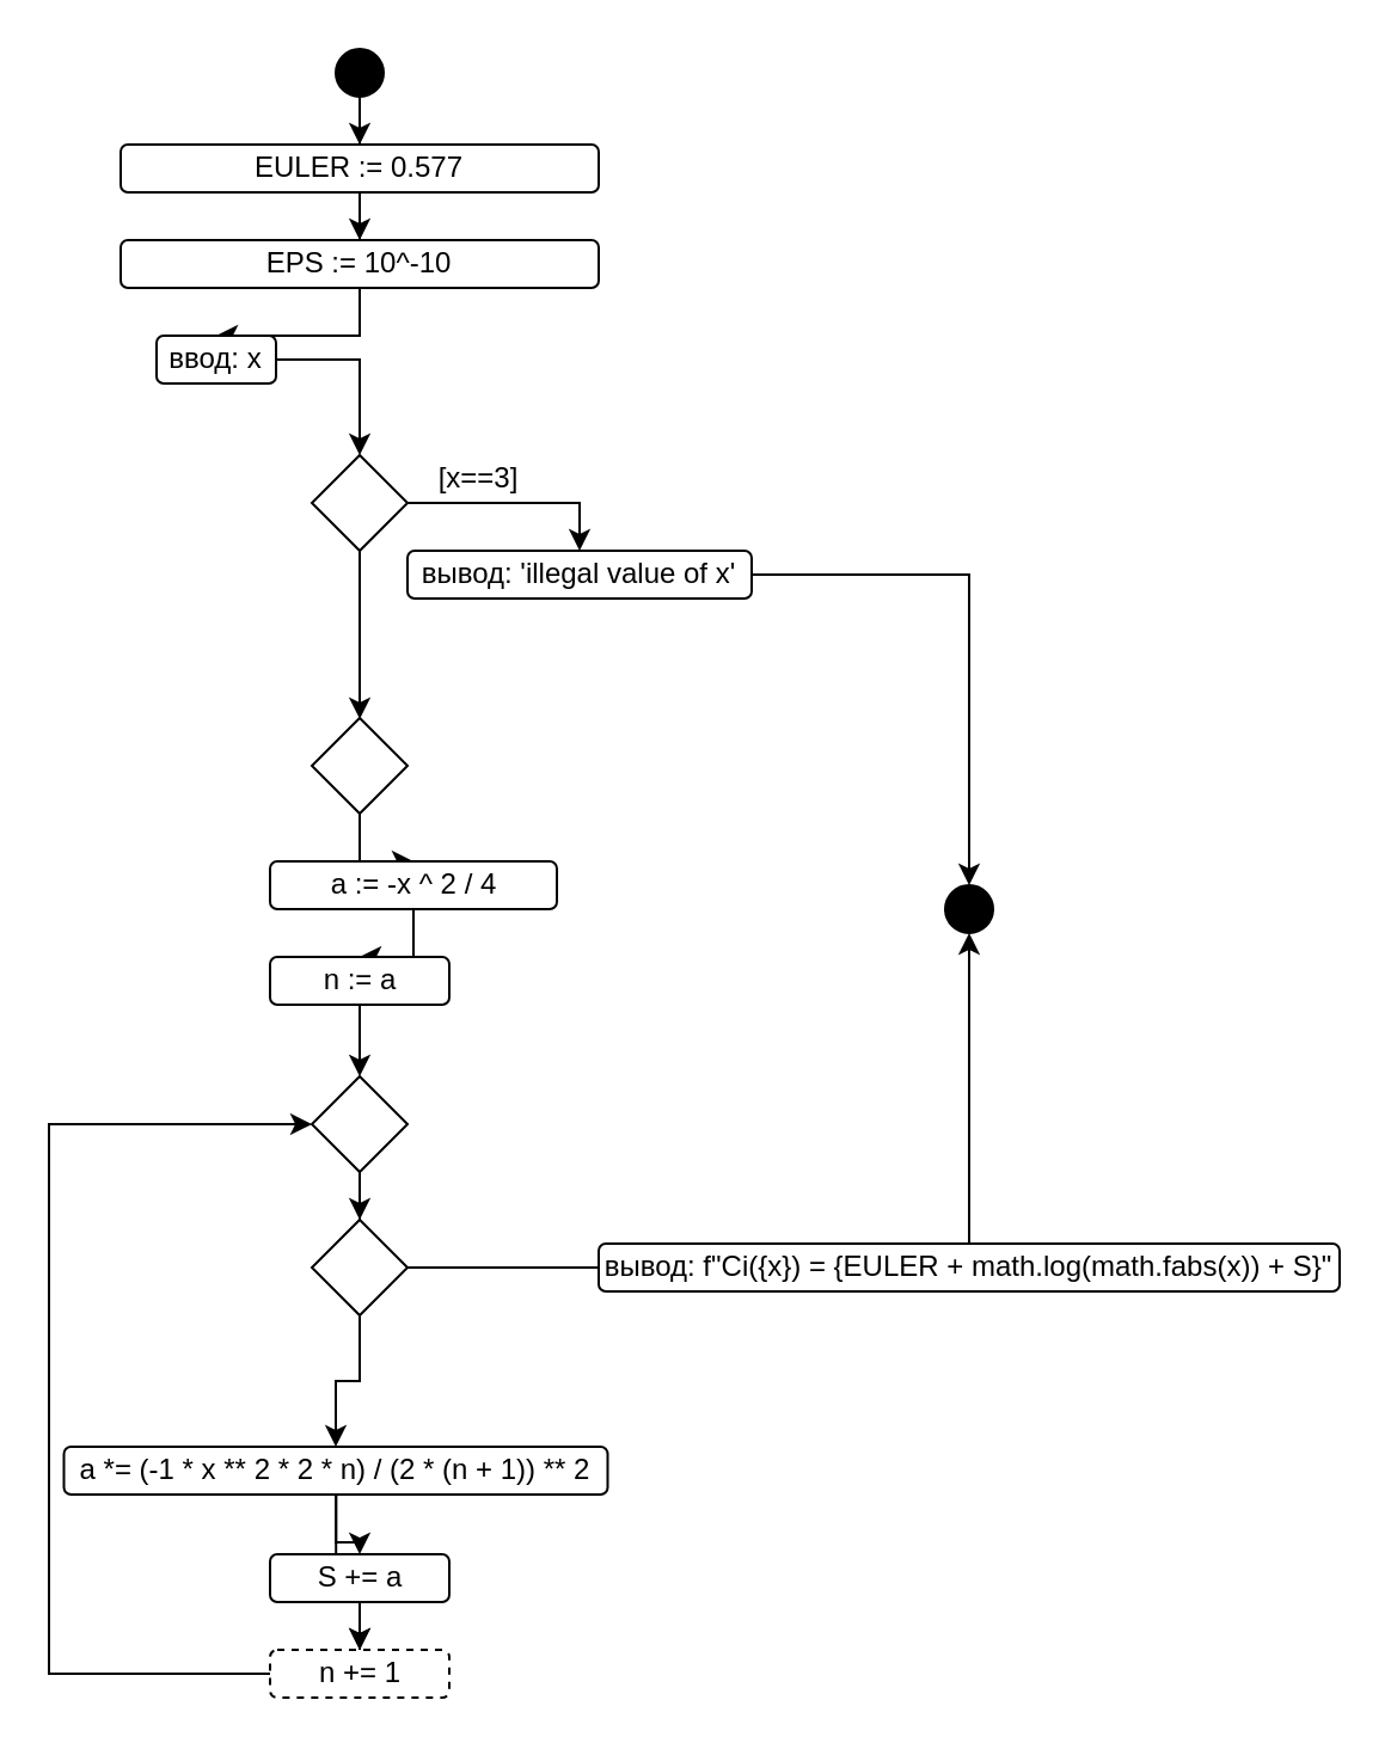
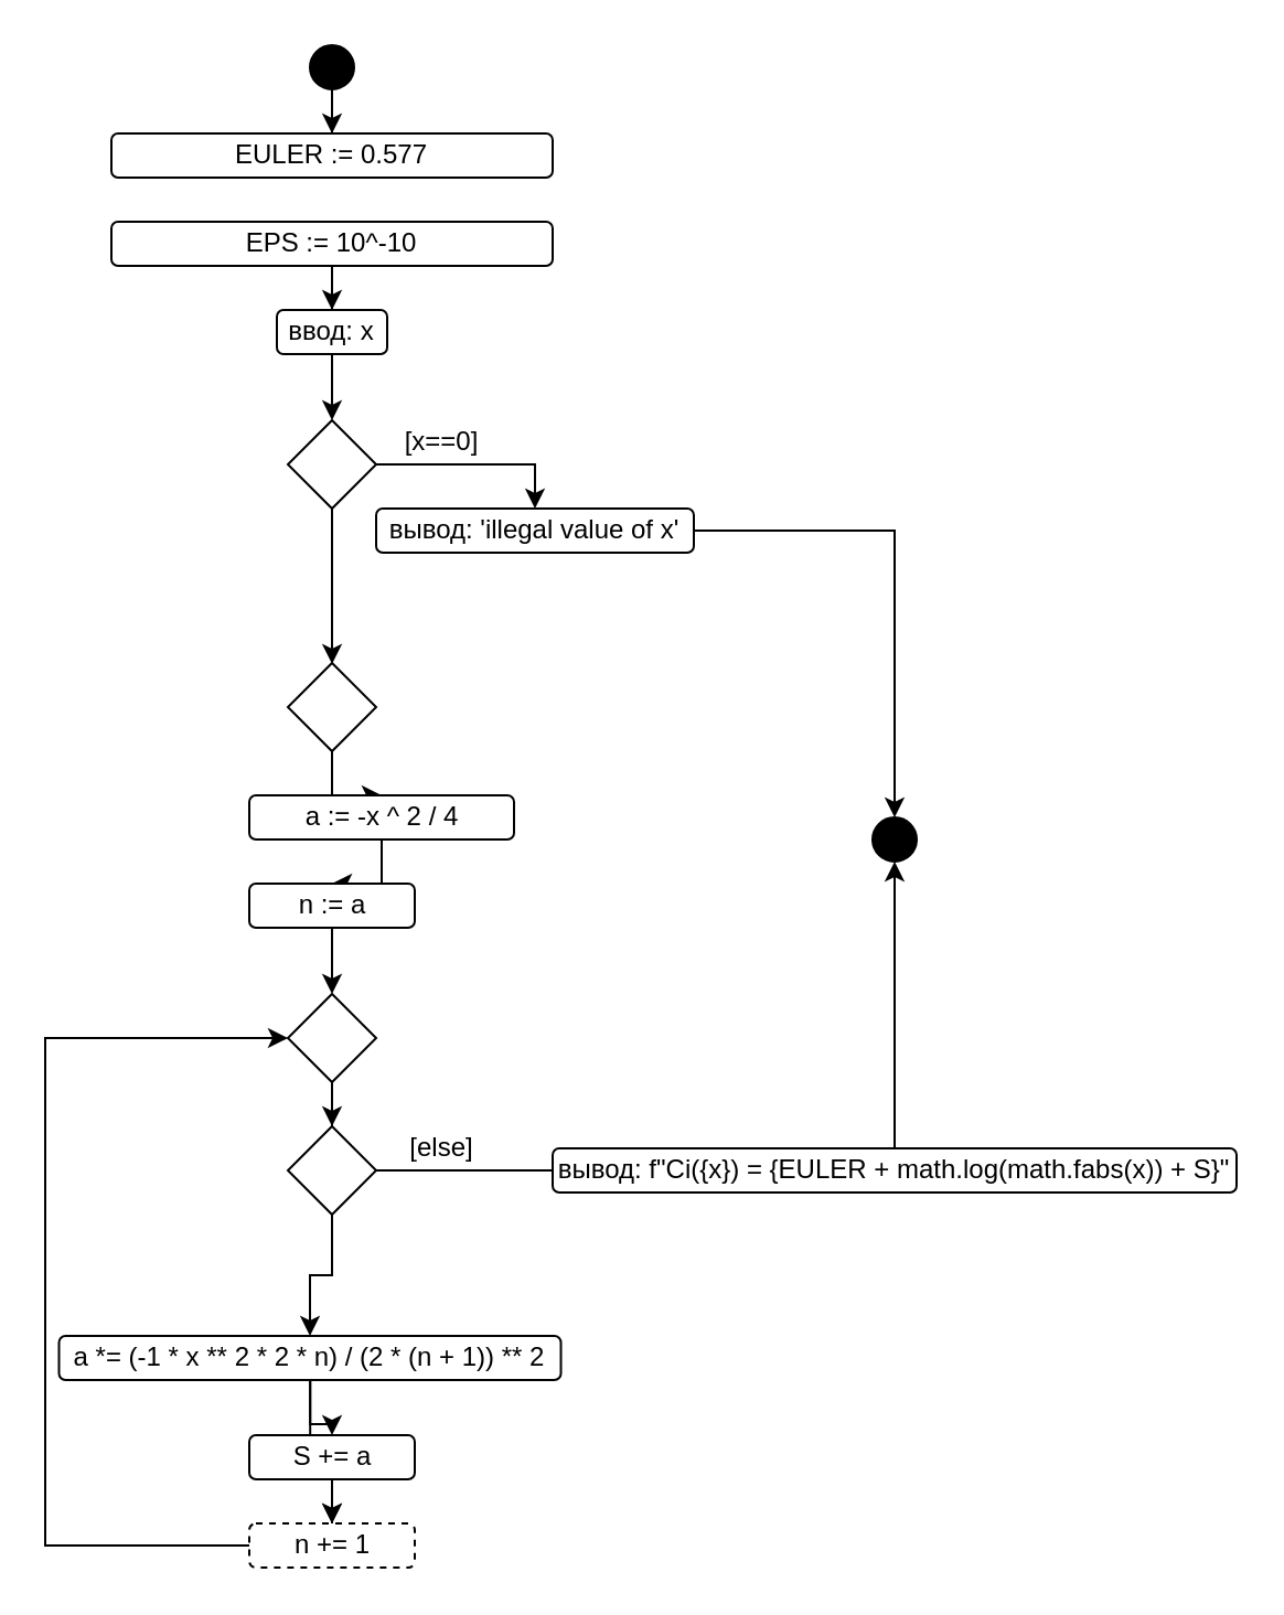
- <mxCell id="4" style="edgeStyle=orthogonalEdgeStyle;rounded=0;orthogonalLoop=1;jettySize=auto;html=1;entryX=0.5;entryY=0;entryDx=0;entryDy=0;fontFamily=Helvetica;fontColor=#000000;" edge="1" parent="1" source="5" target="7"><mxGeometry relative="1" as="geometry" /></mxCell>
- <mxCell id="9" value="&lt;pre&gt;&lt;font face=&quot;Helvetica&quot;&gt;ввод: x&lt;/font&gt;&lt;/pre&gt;" style="rounded=1;whiteSpace=wrap;html=1;" vertex="1" parent="1"><mxGeometry x="65" y="140" width="50" height="20" as="geometry" /></mxCell>
+ <mxCell id="9" value="&lt;pre&gt;&lt;font face=&quot;Helvetica&quot;&gt;ввод: x&lt;/font&gt;&lt;/pre&gt;" style="rounded=1;whiteSpace=wrap;html=1;" vertex="1" parent="1"><mxGeometry x="125" y="140" width="50" height="20" as="geometry" /></mxCell>
- <mxCell id="13" value="[x==3]" style="text;html=1;strokeColor=none;fillColor=none;align=center;verticalAlign=middle;whiteSpace=wrap;rounded=0;labelBackgroundColor=none;fontFamily=Helvetica;fontColor=#000000;" vertex="1" parent="1"><mxGeometry x="175" y="190" width="50" height="20" as="geometry" /></mxCell>
+ <mxCell id="13" value="[x==0]" style="text;html=1;strokeColor=none;fillColor=none;align=center;verticalAlign=middle;whiteSpace=wrap;rounded=0;labelBackgroundColor=none;fontFamily=Helvetica;fontColor=#000000;" vertex="1" parent="1"><mxGeometry x="175" y="190" width="50" height="20" as="geometry" /></mxCell>
+ <mxCell id="28" value="[else]" style="text;html=1;strokeColor=none;fillColor=none;align=center;verticalAlign=middle;whiteSpace=wrap;rounded=0;labelBackgroundColor=none;fontFamily=Helvetica;fontColor=#000000;" vertex="1" parent="1"><mxGeometry x="175" y="510" width="50" height="20" as="geometry" /></mxCell>
